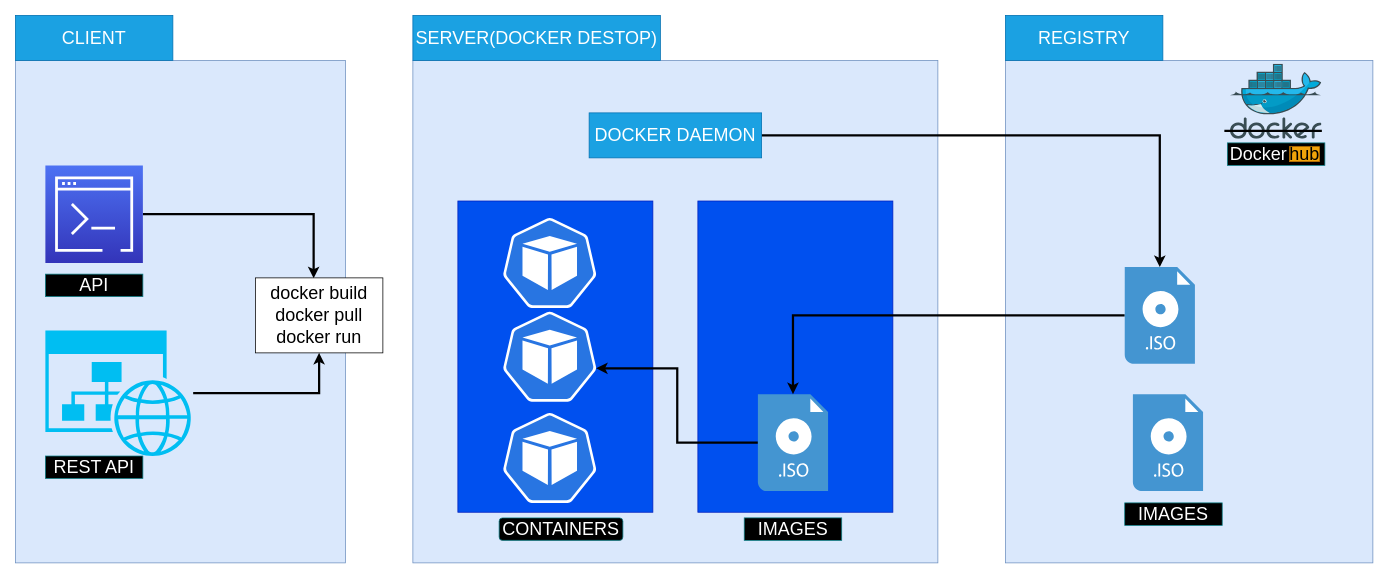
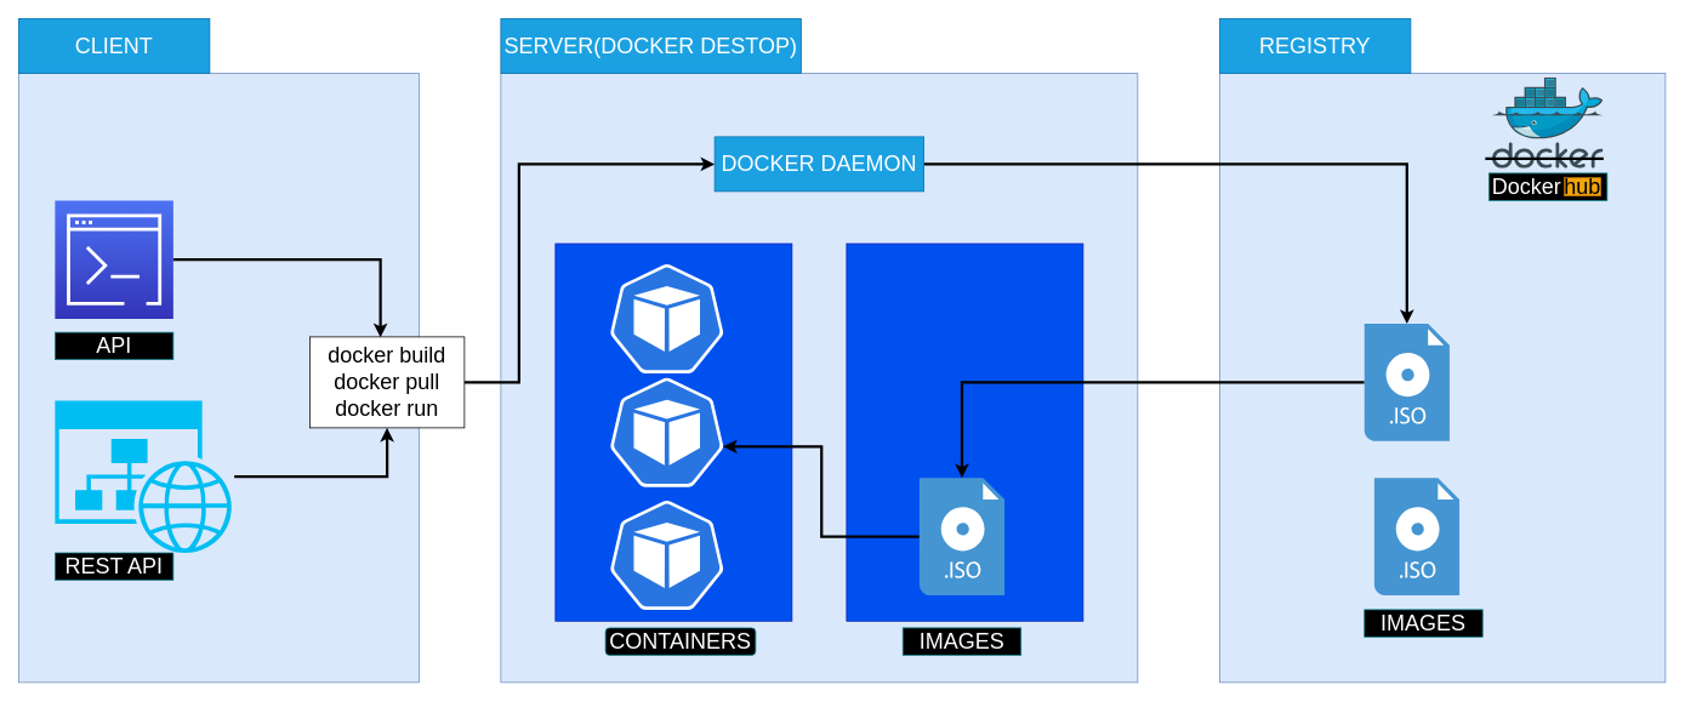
+ <mxCell id="31" style="edgeStyle=orthogonalEdgeStyle;rounded=0;orthogonalLoop=1;jettySize=auto;html=1;strokeWidth=3;fontSize=24;entryX=0;entryY=0.5;entryDx=0;entryDy=0;" edge="1" parent="1" source="32" target="16"><mxGeometry relative="1" as="geometry"><Array as="points"><mxPoint x="570" y="420" /><mxPoint x="570" y="180" /></Array></mxGeometry></mxCell>
